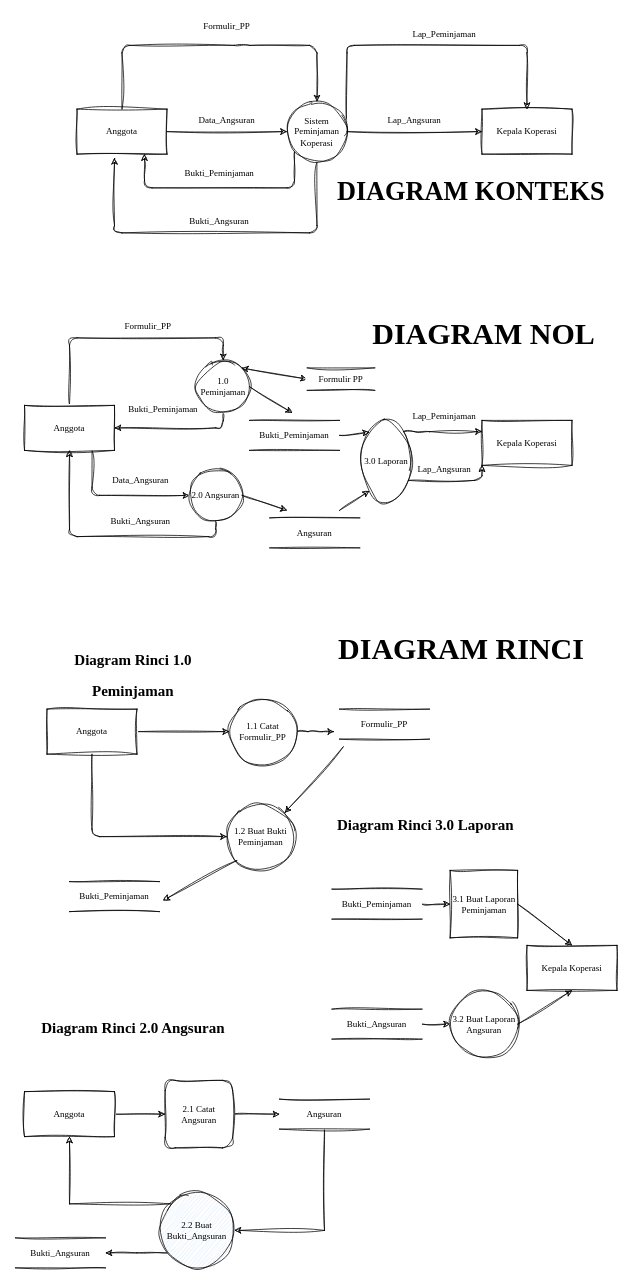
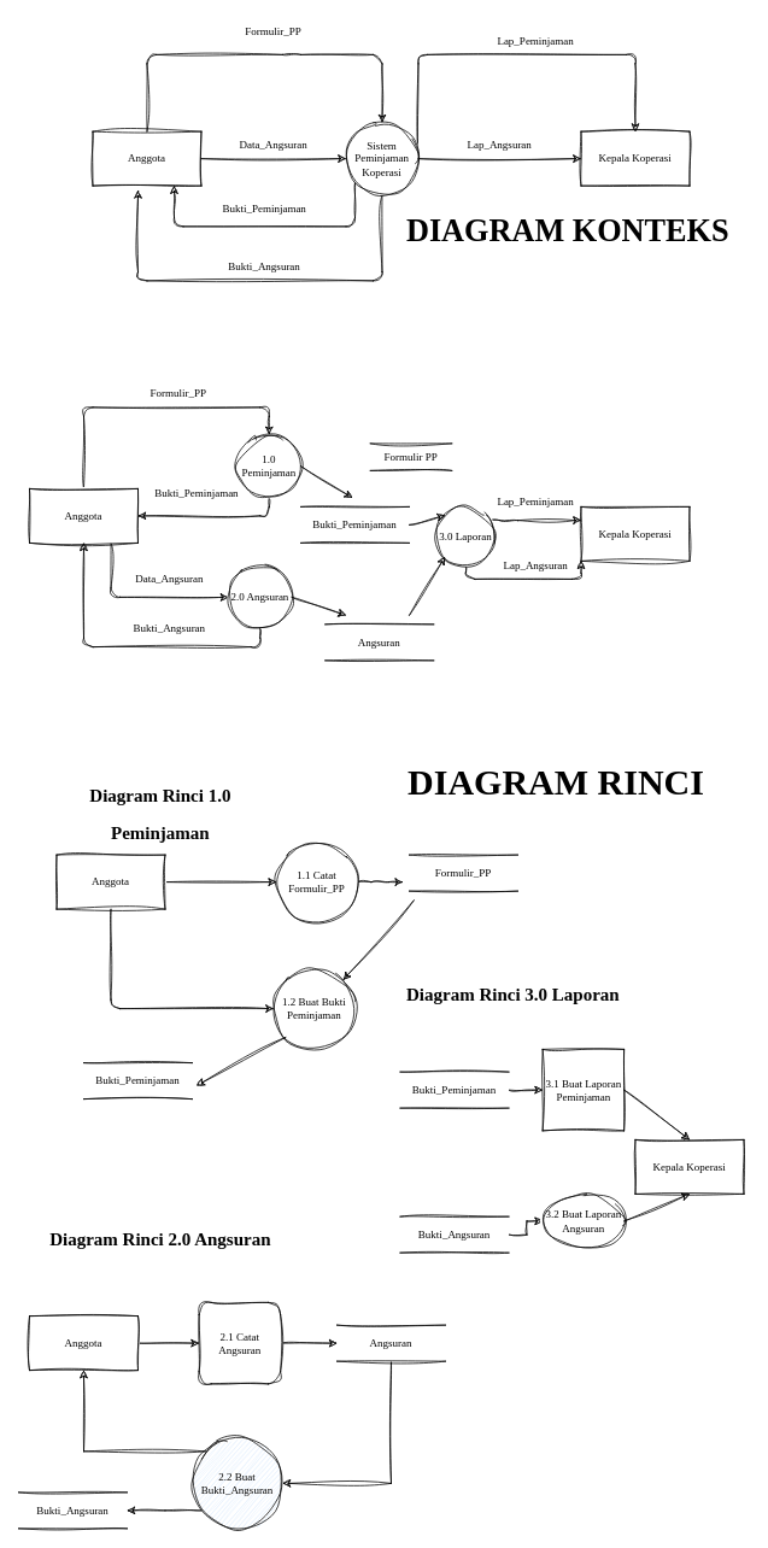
- <mxCell id="39" value="DIAGRAM NOL" style="text;html=1;align=center;verticalAlign=middle;whiteSpace=wrap;rounded=0;fontFamily=Architects Daughter;fontSource=https%3A%2F%2Ffonts.googleapis.com%2Fcss%3Ffamily%3DArchitects%2BDaughter;fontSize=40;fontStyle=1;labelBackgroundColor=none;" parent="1" vertex="1"><mxGeometry x="462" y="430" width="365" height="30" as="geometry" /></mxCell>
- <mxCell id="32" value="" style="endArrow=classic;startArrow=classic;html=1;rounded=1;sketch=1;hachureGap=4;jiggle=2;curveFitting=1;fontFamily=Architects Daughter;fontSource=https%3A%2F%2Ffonts.googleapis.com%2Fcss%3Ffamily%3DArchitects%2BDaughter;fontColor=default;exitX=1;exitY=0;exitDx=0;exitDy=0;entryX=0;entryY=0.5;entryDx=0;entryDy=0;labelBackgroundColor=none;" parent="1" source="18" target="51" edge="1"><mxGeometry width="50" height="50" relative="1" as="geometry"><mxPoint x="342" y="490" as="sourcePoint" /><mxPoint x="402" y="435" as="targetPoint" /></mxGeometry></mxCell>
- <mxCell id="25" value="3.0 Laporan" style="ellipse;whiteSpace=wrap;html=1;aspect=fixed;rounded=1;sketch=1;hachureGap=4;jiggle=2;curveFitting=1;fontFamily=Architects Daughter;fontSource=https%3A%2F%2Ffonts.googleapis.com%2Fcss%3Ffamily%3DArchitects%2BDaughter;labelBackgroundColor=none;" parent="1" vertex="1"><mxGeometry x="482" y="560" width="65" height="110" as="geometry" /></mxCell>
+ <mxCell id="25" value="3.0 Laporan" style="ellipse;whiteSpace=wrap;html=1;aspect=fixed;rounded=1;sketch=1;hachureGap=4;jiggle=2;curveFitting=1;fontFamily=Architects Daughter;fontSource=https%3A%2F%2Ffonts.googleapis.com%2Fcss%3Ffamily%3DArchitects%2BDaughter;labelBackgroundColor=none;" parent="1" vertex="1"><mxGeometry x="482" y="560" width="65" height="65" as="geometry" /></mxCell>
- <mxCell id="74" value="3.2 Buat Laporan Angsuran" style="ellipse;whiteSpace=wrap;html=1;aspect=fixed;rounded=1;sketch=1;hachureGap=4;jiggle=2;curveFitting=1;fontFamily=Architects Daughter;fontSource=https%3A%2F%2Ffonts.googleapis.com%2Fcss%3Ffamily%3DArchitects%2BDaughter;labelBackgroundColor=none;" vertex="1" parent="1"><mxGeometry x="599.5" y="1320" width="90" height="90" as="geometry" /></mxCell>
+ <mxCell id="74" value="3.2 Buat Laporan Angsuran" style="ellipse;whiteSpace=wrap;html=1;aspect=fixed;rounded=1;sketch=1;hachureGap=4;jiggle=2;curveFitting=1;fontFamily=Architects Daughter;fontSource=https%3A%2F%2Ffonts.googleapis.com%2Fcss%3Ffamily%3DArchitects%2BDaughter;labelBackgroundColor=none;" vertex="1" parent="1"><mxGeometry x="599.5" y="1320" width="90" height="60" as="geometry" /></mxCell>
